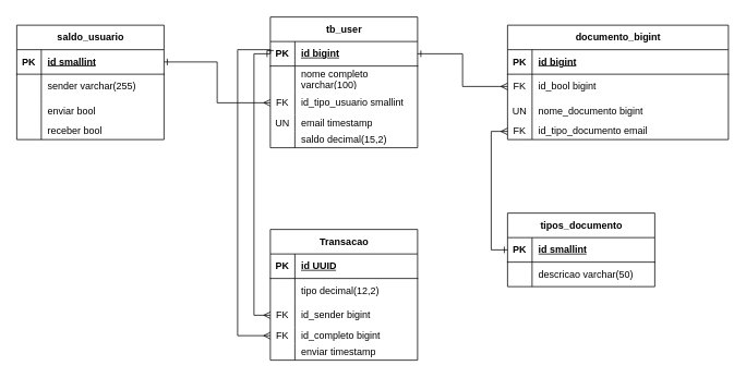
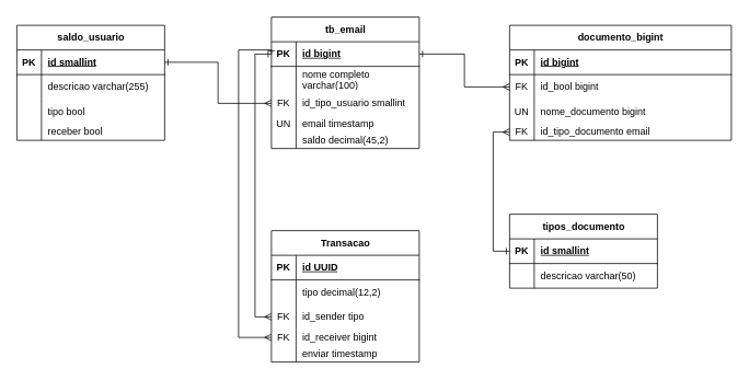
- <mxCell id="2" value="tb_user" style="shape=table;startSize=30;container=1;collapsible=1;childLayout=tableLayout;fixedRows=1;rowLines=0;fontStyle=1;align=center;resizeLast=1;html=1;" parent="1" vertex="1"><mxGeometry x="330" y="20" width="180" height="160" as="geometry" /></mxCell>
+ <mxCell id="2" value="tb_email" style="shape=table;startSize=30;container=1;collapsible=1;childLayout=tableLayout;fixedRows=1;rowLines=0;fontStyle=1;align=center;resizeLast=1;html=1;" parent="1" vertex="1"><mxGeometry x="330" y="20" width="180" height="160" as="geometry" /></mxCell>
- <mxCell id="45" value="sender varchar(255)" style="shape=partialRectangle;connectable=0;fillColor=none;top=0;left=0;bottom=0;right=0;align=left;spacingLeft=6;overflow=hidden;whiteSpace=wrap;html=1;" parent="43" vertex="1"><mxGeometry x="30" width="150" height="30" as="geometry"><mxRectangle width="150" height="30" as="alternateBounds" /></mxGeometry></mxCell>
+ <mxCell id="45" value="descricao varchar(255)" style="shape=partialRectangle;connectable=0;fillColor=none;top=0;left=0;bottom=0;right=0;align=left;spacingLeft=6;overflow=hidden;whiteSpace=wrap;html=1;" parent="43" vertex="1"><mxGeometry x="30" width="150" height="30" as="geometry"><mxRectangle width="150" height="30" as="alternateBounds" /></mxGeometry></mxCell>
- <mxCell id="48" value="enviar bool" style="shape=partialRectangle;connectable=0;fillColor=none;top=0;left=0;bottom=0;right=0;align=left;spacingLeft=6;overflow=hidden;whiteSpace=wrap;html=1;" parent="46" vertex="1"><mxGeometry x="30" width="150" height="30" as="geometry"><mxRectangle width="150" height="30" as="alternateBounds" /></mxGeometry></mxCell>
+ <mxCell id="48" value="tipo bool" style="shape=partialRectangle;connectable=0;fillColor=none;top=0;left=0;bottom=0;right=0;align=left;spacingLeft=6;overflow=hidden;whiteSpace=wrap;html=1;" parent="46" vertex="1"><mxGeometry x="30" width="150" height="30" as="geometry"><mxRectangle width="150" height="30" as="alternateBounds" /></mxGeometry></mxCell>
- <mxCell id="17" value="saldo decimal(15,2)" style="shape=partialRectangle;connectable=0;fillColor=none;top=0;left=0;bottom=0;right=0;align=left;spacingLeft=6;overflow=hidden;whiteSpace=wrap;html=1;" parent="15" vertex="1"><mxGeometry x="30" width="150" height="20" as="geometry"><mxRectangle width="150" height="20" as="alternateBounds" /></mxGeometry></mxCell>
+ <mxCell id="17" value="saldo decimal(45,2)" style="shape=partialRectangle;connectable=0;fillColor=none;top=0;left=0;bottom=0;right=0;align=left;spacingLeft=6;overflow=hidden;whiteSpace=wrap;html=1;" parent="15" vertex="1"><mxGeometry x="30" width="150" height="20" as="geometry"><mxRectangle width="150" height="20" as="alternateBounds" /></mxGeometry></mxCell>
- <mxCell id="63" value="id_sender bigint" style="shape=partialRectangle;connectable=0;fillColor=none;top=0;left=0;bottom=0;right=0;align=left;spacingLeft=6;overflow=hidden;whiteSpace=wrap;html=1;" parent="61" vertex="1"><mxGeometry x="30" width="150" height="30" as="geometry"><mxRectangle width="150" height="30" as="alternateBounds" /></mxGeometry></mxCell>
+ <mxCell id="63" value="id_sender tipo" style="shape=partialRectangle;connectable=0;fillColor=none;top=0;left=0;bottom=0;right=0;align=left;spacingLeft=6;overflow=hidden;whiteSpace=wrap;html=1;" parent="61" vertex="1"><mxGeometry x="30" width="150" height="30" as="geometry"><mxRectangle width="150" height="30" as="alternateBounds" /></mxGeometry></mxCell>
- <mxCell id="66" value="id_completo bigint" style="shape=partialRectangle;connectable=0;fillColor=none;top=0;left=0;bottom=0;right=0;align=left;spacingLeft=6;overflow=hidden;whiteSpace=wrap;html=1;" parent="64" vertex="1"><mxGeometry x="30" width="150" height="20" as="geometry"><mxRectangle width="150" height="20" as="alternateBounds" /></mxGeometry></mxCell>
+ <mxCell id="66" value="id_receiver bigint" style="shape=partialRectangle;connectable=0;fillColor=none;top=0;left=0;bottom=0;right=0;align=left;spacingLeft=6;overflow=hidden;whiteSpace=wrap;html=1;" parent="64" vertex="1"><mxGeometry x="30" width="150" height="20" as="geometry"><mxRectangle width="150" height="20" as="alternateBounds" /></mxGeometry></mxCell>
